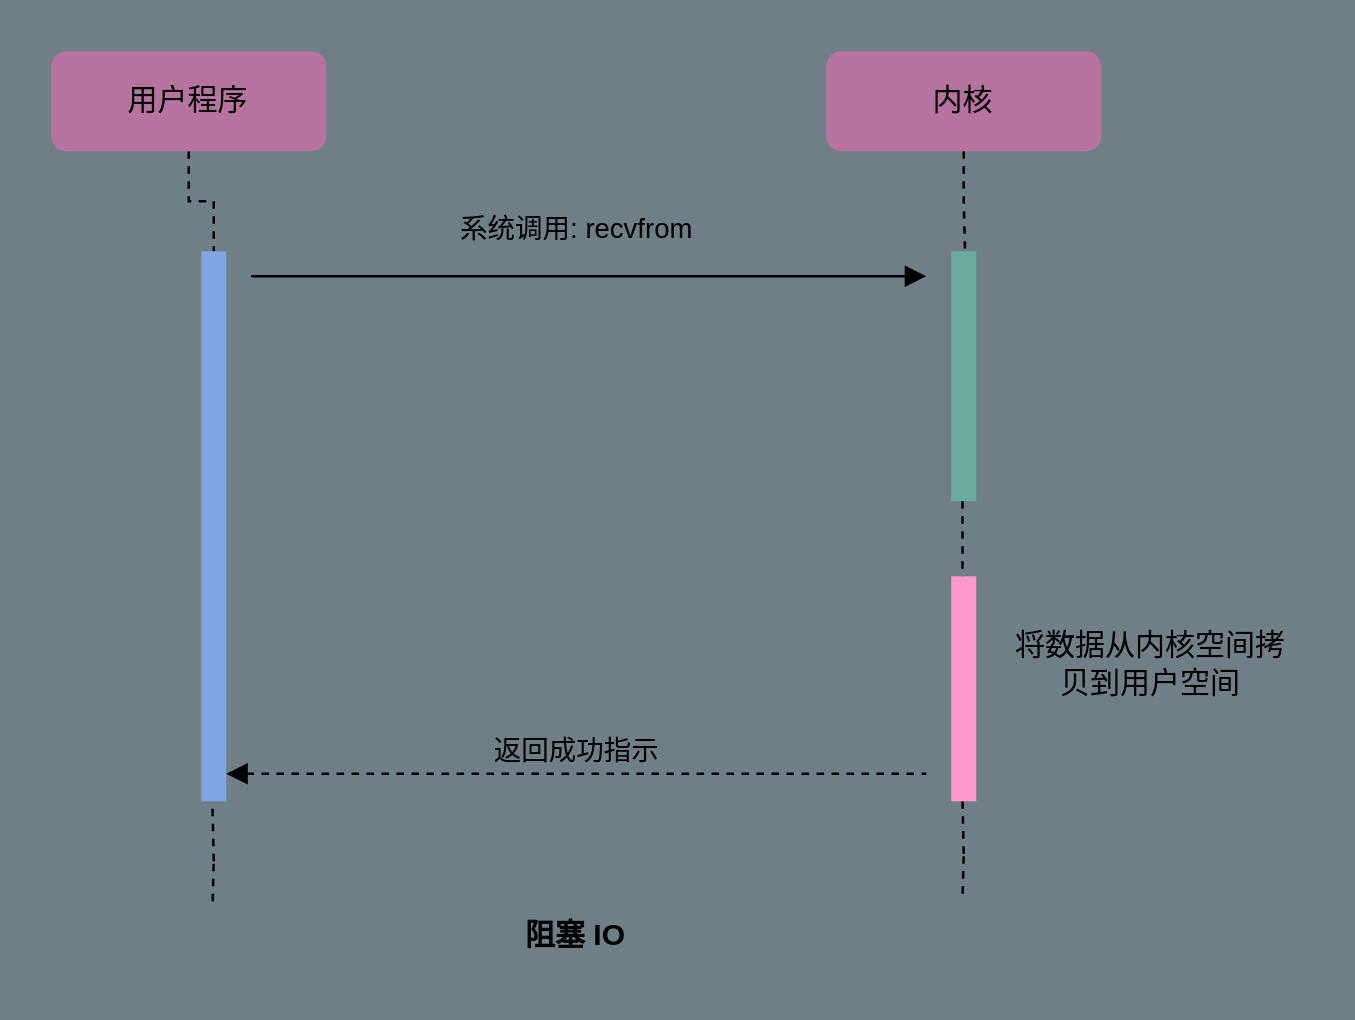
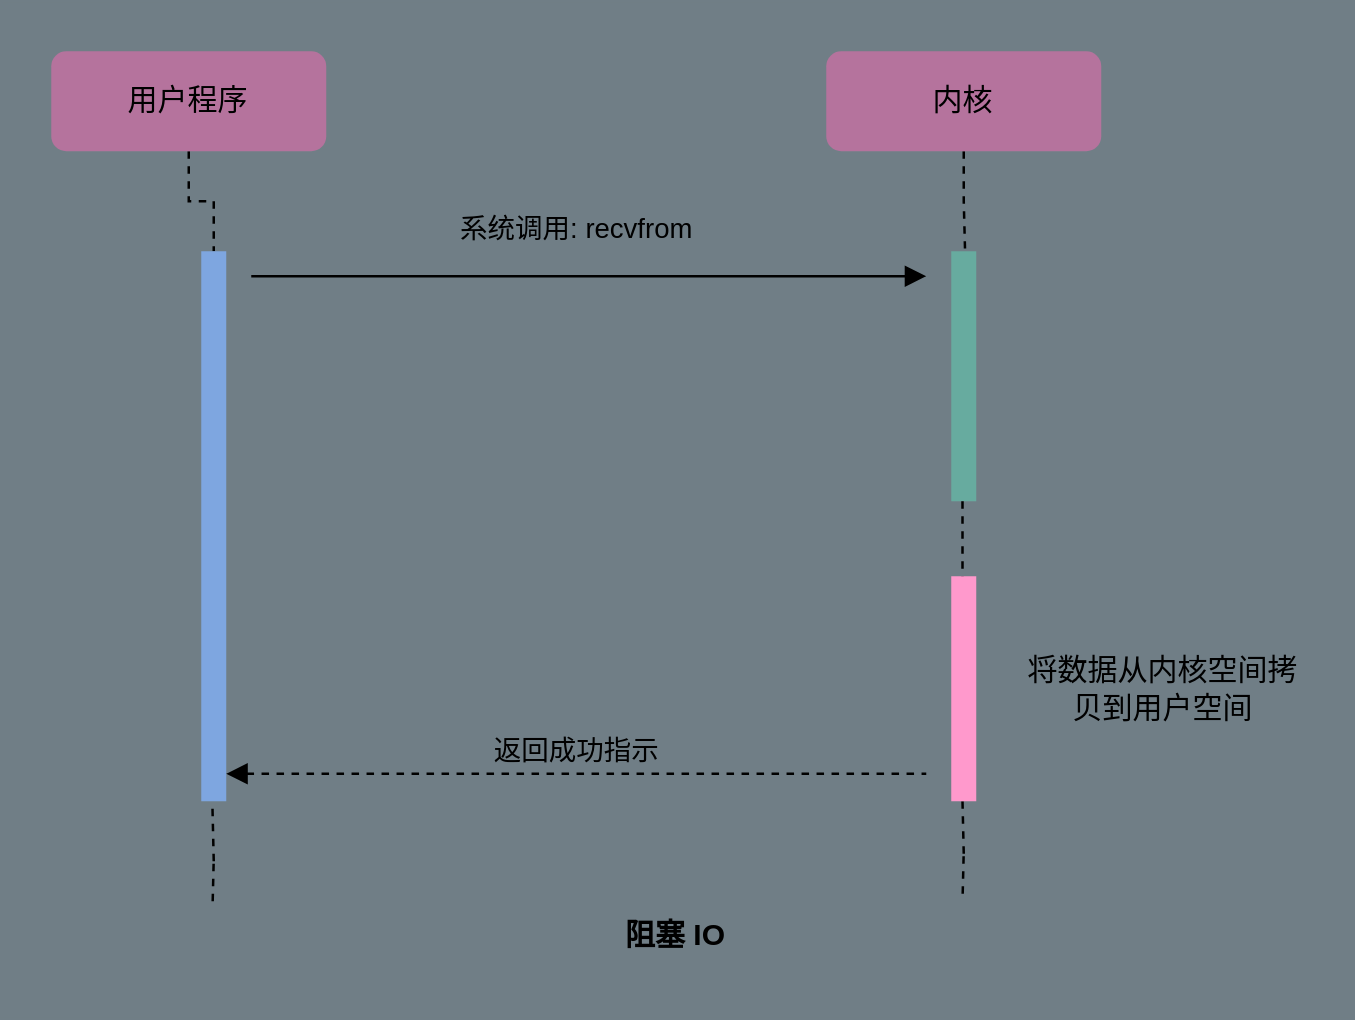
- <mxCell id="14" value="将数据从内核空间拷贝到用户空间" style="text;html=1;strokeColor=none;fillColor=none;align=center;verticalAlign=middle;whiteSpace=wrap;rounded=0;" parent="1" vertex="1"><mxGeometry x="405" y="255" width="110" height="20" as="geometry" /></mxCell>
+ <mxCell id="14" value="将数据从内核空间拷贝到用户空间" style="text;html=1;strokeColor=none;fillColor=none;align=center;verticalAlign=middle;whiteSpace=wrap;rounded=0;" parent="1" vertex="1"><mxGeometry x="410" y="265" width="110" height="20" as="geometry" /></mxCell>
- <mxCell id="15" value="阻塞 IO" style="text;align=center;fontStyle=1;verticalAlign=middle;spacingLeft=3;spacingRight=3;strokeColor=none;rotatable=0;points=[[0,0.5],[1,0.5]];portConstraint=eastwest;" vertex="1" parent="1"><mxGeometry x="190" y="360" width="80" height="26" as="geometry" /></mxCell>
+ <mxCell id="15" value="阻塞 IO" style="text;align=center;fontStyle=1;verticalAlign=middle;spacingLeft=3;spacingRight=3;strokeColor=none;rotatable=0;points=[[0,0.5],[1,0.5]];portConstraint=eastwest;" vertex="1" parent="1"><mxGeometry x="230" y="360" width="80" height="26" as="geometry" /></mxCell>
